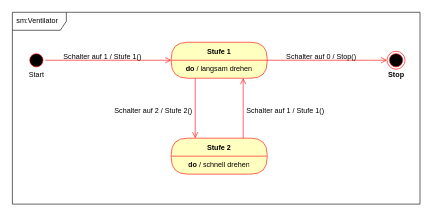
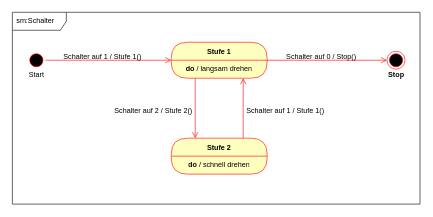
- <mxCell id="18" value="sm:Ventilator" style="shape=umlFrame;whiteSpace=wrap;html=1;width=90;height=30;boundedLbl=1;verticalAlign=middle;align=left;spacingLeft=5;" vertex="1" parent="1"><mxGeometry x="20" y="20" width="680" height="320" as="geometry" /></mxCell>
+ <mxCell id="18" value="sm:Schalter" style="shape=umlFrame;whiteSpace=wrap;html=1;width=90;height=30;boundedLbl=1;verticalAlign=middle;align=left;spacingLeft=5;" vertex="1" parent="1"><mxGeometry x="20" y="20" width="680" height="320" as="geometry" /></mxCell>
